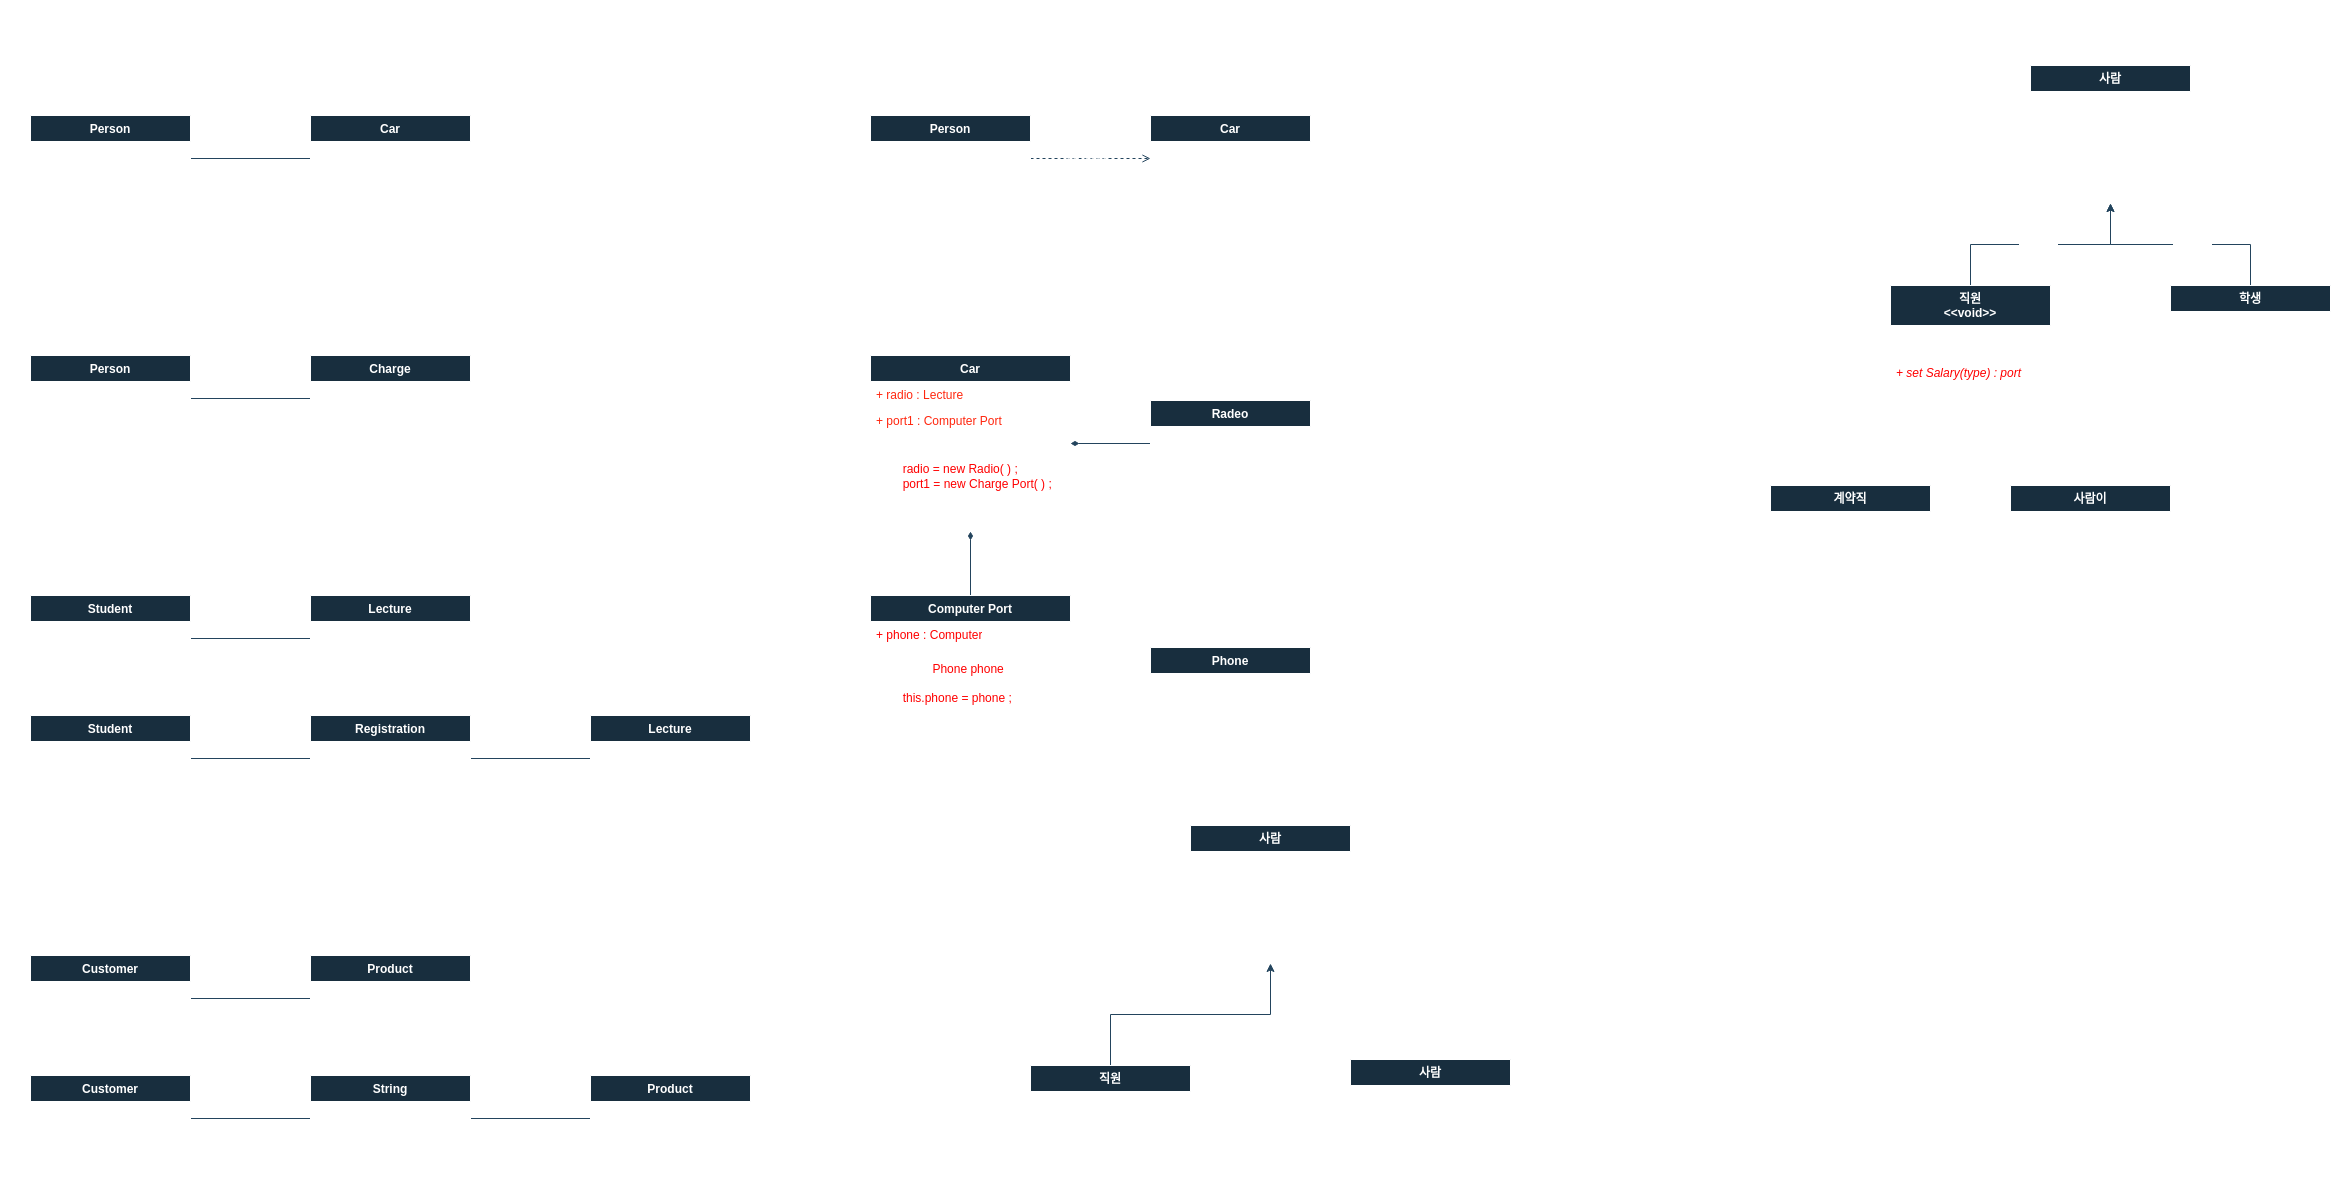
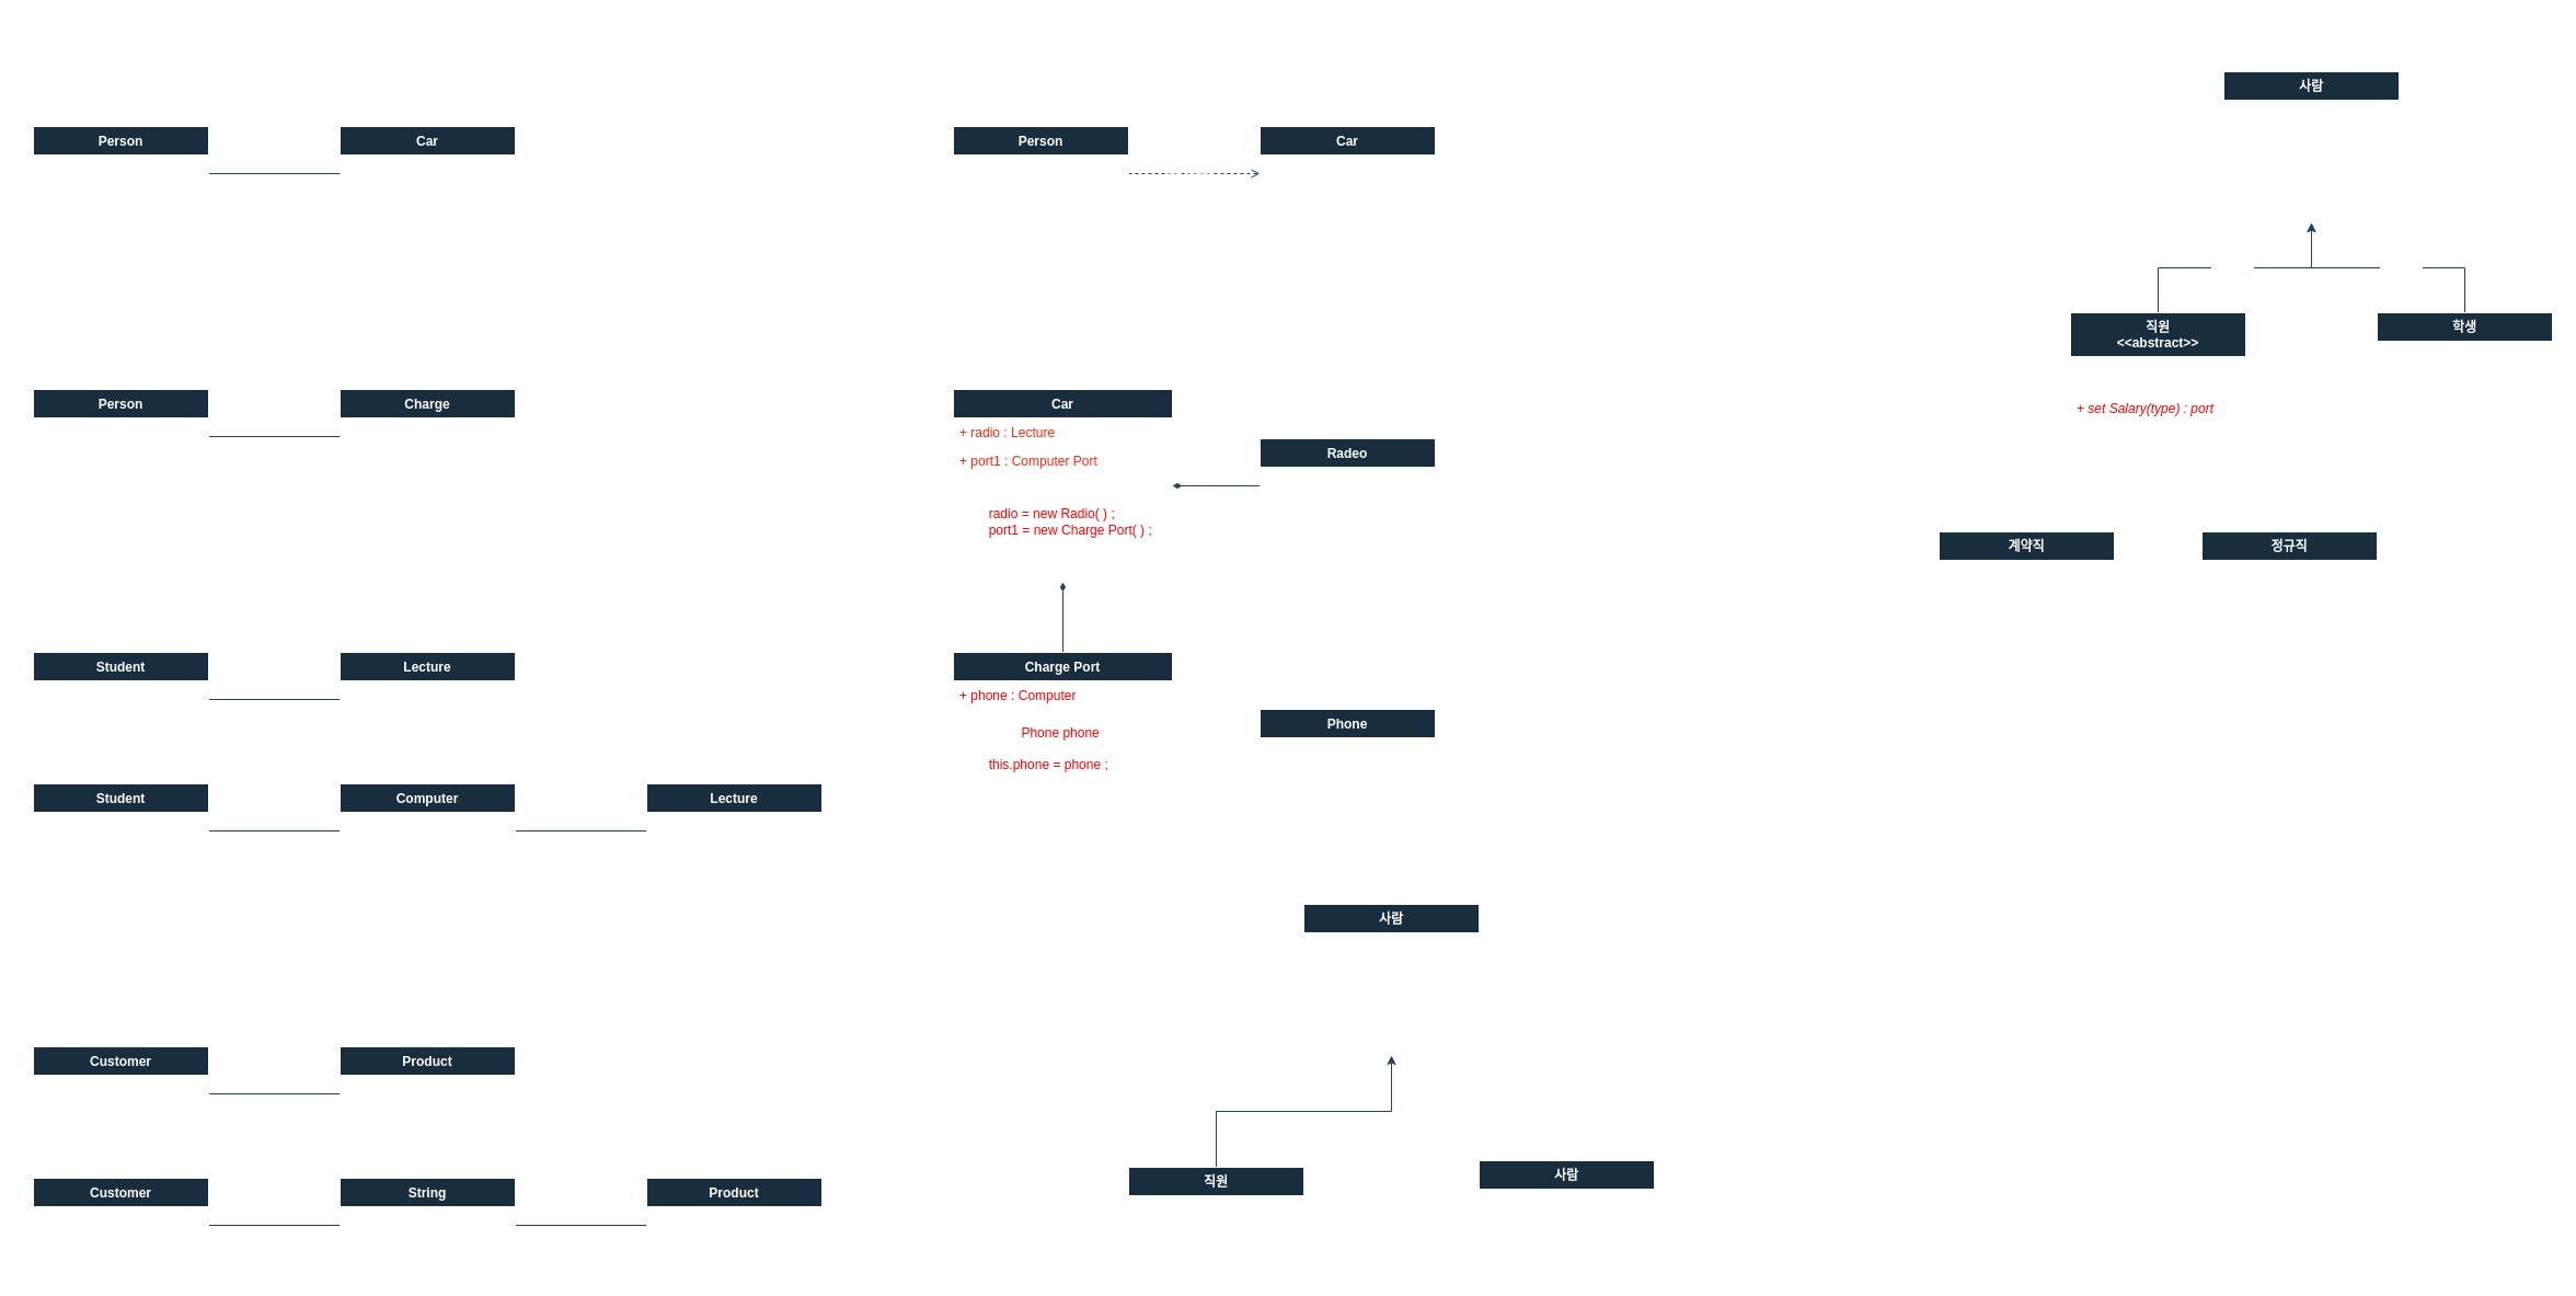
- <mxCell id="158" value="직원&lt;div&gt;&amp;lt;&amp;lt;void&amp;gt;&amp;gt;&lt;/div&gt;" style="swimlane;fontStyle=1;align=center;verticalAlign=top;childLayout=stackLayout;horizontal=1;startSize=40;horizontalStack=0;resizeParent=1;resizeParentMax=0;resizeLast=0;collapsible=1;marginBottom=0;whiteSpace=wrap;html=1;strokeColor=#FFFFFF;fontColor=#FFFFFF;fillColor=#182E3E;" vertex="1" parent="1"><mxGeometry x="1890" y="285" width="160" height="100" as="geometry" /></mxCell>
+ <mxCell id="158" value="직원&lt;div&gt;&amp;lt;&amp;lt;abstract&amp;gt;&amp;gt;&lt;/div&gt;" style="swimlane;fontStyle=1;align=center;verticalAlign=top;childLayout=stackLayout;horizontal=1;startSize=40;horizontalStack=0;resizeParent=1;resizeParentMax=0;resizeLast=0;collapsible=1;marginBottom=0;whiteSpace=wrap;html=1;strokeColor=#FFFFFF;fontColor=#FFFFFF;fillColor=#182E3E;" vertex="1" parent="1"><mxGeometry x="1890" y="285" width="160" height="100" as="geometry" /></mxCell>
- <mxCell id="166" value="사람이" style="swimlane;fontStyle=1;align=center;verticalAlign=top;childLayout=stackLayout;horizontal=1;startSize=26;horizontalStack=0;resizeParent=1;resizeParentMax=0;resizeLast=0;collapsible=1;marginBottom=0;whiteSpace=wrap;html=1;strokeColor=#FFFFFF;fontColor=#FFFFFF;fillColor=#182E3E;" vertex="1" parent="1"><mxGeometry x="2010" y="485" width="160" height="86" as="geometry" /></mxCell>
+ <mxCell id="166" value="정규직" style="swimlane;fontStyle=1;align=center;verticalAlign=top;childLayout=stackLayout;horizontal=1;startSize=26;horizontalStack=0;resizeParent=1;resizeParentMax=0;resizeLast=0;collapsible=1;marginBottom=0;whiteSpace=wrap;html=1;strokeColor=#FFFFFF;fontColor=#FFFFFF;fillColor=#182E3E;" vertex="1" parent="1"><mxGeometry x="2010" y="485" width="160" height="86" as="geometry" /></mxCell>
- <mxCell id="120" value="Computer Port" style="swimlane;fontStyle=1;align=center;verticalAlign=top;childLayout=stackLayout;horizontal=1;startSize=26;horizontalStack=0;resizeParent=1;resizeParentMax=0;resizeLast=0;collapsible=1;marginBottom=0;whiteSpace=wrap;html=1;strokeColor=#FFFFFF;fontColor=#FFFFFF;fillColor=#182E3E;" vertex="1" parent="1"><mxGeometry x="870" y="595" width="200" height="190" as="geometry" /></mxCell>
+ <mxCell id="120" value="Charge Port" style="swimlane;fontStyle=1;align=center;verticalAlign=top;childLayout=stackLayout;horizontal=1;startSize=26;horizontalStack=0;resizeParent=1;resizeParentMax=0;resizeLast=0;collapsible=1;marginBottom=0;whiteSpace=wrap;html=1;strokeColor=#FFFFFF;fontColor=#FFFFFF;fillColor=#182E3E;" vertex="1" parent="1"><mxGeometry x="870" y="595" width="200" height="190" as="geometry" /></mxCell>
- <mxCell id="52" value="Registration" style="swimlane;fontStyle=1;align=center;verticalAlign=top;childLayout=stackLayout;horizontal=1;startSize=26;horizontalStack=0;resizeParent=1;resizeParentMax=0;resizeLast=0;collapsible=1;marginBottom=0;whiteSpace=wrap;html=1;labelBackgroundColor=none;fillColor=#182E3E;strokeColor=#FFFFFF;fontColor=#FFFFFF;" vertex="1" parent="1"><mxGeometry x="310" y="715" width="160" height="86" as="geometry" /></mxCell>
+ <mxCell id="52" value="Computer" style="swimlane;fontStyle=1;align=center;verticalAlign=top;childLayout=stackLayout;horizontal=1;startSize=26;horizontalStack=0;resizeParent=1;resizeParentMax=0;resizeLast=0;collapsible=1;marginBottom=0;whiteSpace=wrap;html=1;labelBackgroundColor=none;fillColor=#182E3E;strokeColor=#FFFFFF;fontColor=#FFFFFF;" vertex="1" parent="1"><mxGeometry x="310" y="715" width="160" height="86" as="geometry" /></mxCell>
